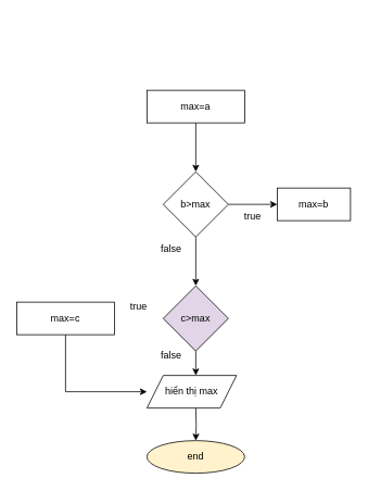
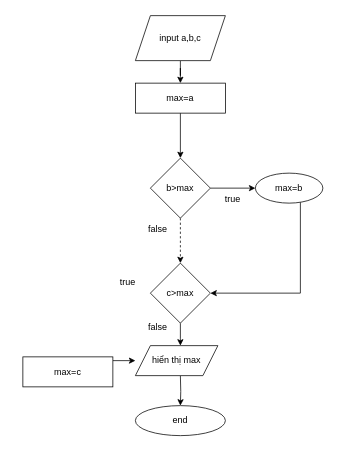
+ <mxCell id="3" value="input a,b,c" style="shape=parallelogram;perimeter=parallelogramPerimeter;whiteSpace=wrap;html=1;fixedSize=1;" vertex="1" parent="1"><mxGeometry x="180" y="20" width="120" height="60" as="geometry" /></mxCell>
+ <mxCell id="2" value="" style="edgeStyle=orthogonalEdgeStyle;rounded=0;orthogonalLoop=1;jettySize=auto;html=1;" edge="1" parent="1" source="3" target="5"><mxGeometry relative="1" as="geometry" /></mxCell>
- <mxCell id="10" value="max=b" style="whiteSpace=wrap;html=1;" vertex="1" parent="1"><mxGeometry x="340" y="230" width="90" height="40" as="geometry" /></mxCell>
+ <mxCell id="10" value="max=b" style="ellipse;whiteSpace=wrap;html=1;" vertex="1" parent="1"><mxGeometry x="340" y="230" width="90" height="40" as="geometry" /></mxCell>
- <mxCell id="7" value="" style="edgeStyle=orthogonalEdgeStyle;rounded=0;orthogonalLoop=1;jettySize=auto;html=1;" edge="1" parent="1" source="8" target="12"><mxGeometry relative="1" as="geometry" /></mxCell>
+ <mxCell id="7" value="" style="edgeStyle=orthogonalEdgeStyle;rounded=0;orthogonalLoop=1;jettySize=auto;html=1;dashed=1;" edge="1" parent="1" source="8" target="12"><mxGeometry relative="1" as="geometry" /></mxCell>
+ <mxCell id="9" value="" style="edgeStyle=orthogonalEdgeStyle;rounded=0;orthogonalLoop=1;jettySize=auto;html=1;entryX=1;entryY=0.5;entryDx=0;entryDy=0;" edge="1" parent="1" source="10" target="12"><mxGeometry relative="1" as="geometry"><mxPoint x="400" y="390" as="targetPoint" /><Array as="points"><mxPoint x="400" y="390" /></Array></mxGeometry></mxCell>
- <mxCell id="18" value="max=c" style="whiteSpace=wrap;html=1;" vertex="1" parent="1"><mxGeometry x="20" y="370" width="120" height="40" as="geometry" /></mxCell>
+ <mxCell id="18" value="max=c" style="whiteSpace=wrap;html=1;" vertex="1" parent="1"><mxGeometry x="30" y="475" width="120" height="40" as="geometry" /></mxCell>
- <mxCell id="12" value="c&amp;gt;max" style="rhombus;whiteSpace=wrap;html=1;fillColor=#e1d5e7;" vertex="1" parent="1"><mxGeometry x="200" y="350" width="80" height="80" as="geometry" /></mxCell>
+ <mxCell id="12" value="c&amp;gt;max" style="rhombus;whiteSpace=wrap;html=1;" vertex="1" parent="1"><mxGeometry x="200" y="350" width="80" height="80" as="geometry" /></mxCell>
- <mxCell id="20" value="end" style="ellipse;whiteSpace=wrap;html=1;fillColor=#fff2cc;" vertex="1" parent="1"><mxGeometry x="180" y="540" width="120" height="40" as="geometry" /></mxCell>
+ <mxCell id="20" value="end" style="ellipse;whiteSpace=wrap;html=1;" vertex="1" parent="1"><mxGeometry x="180" y="540" width="120" height="40" as="geometry" /></mxCell>
